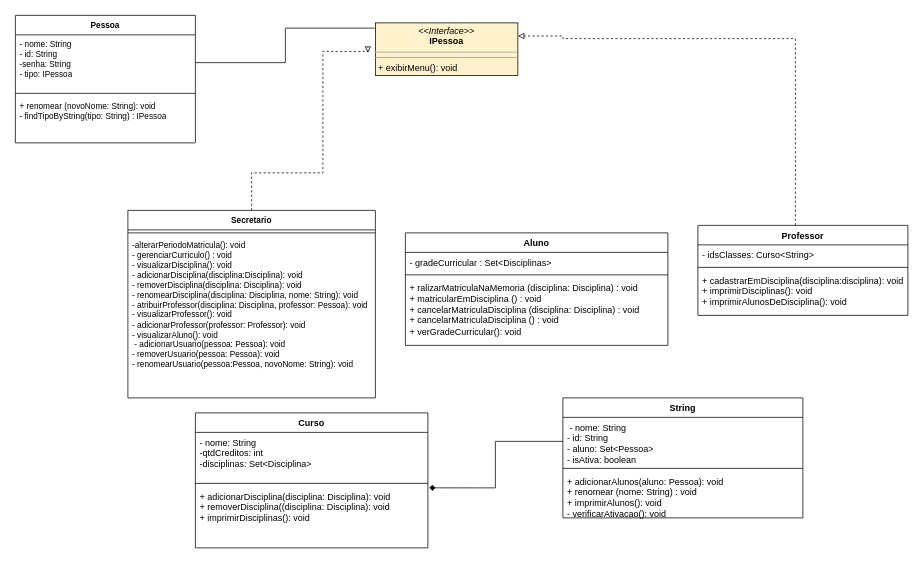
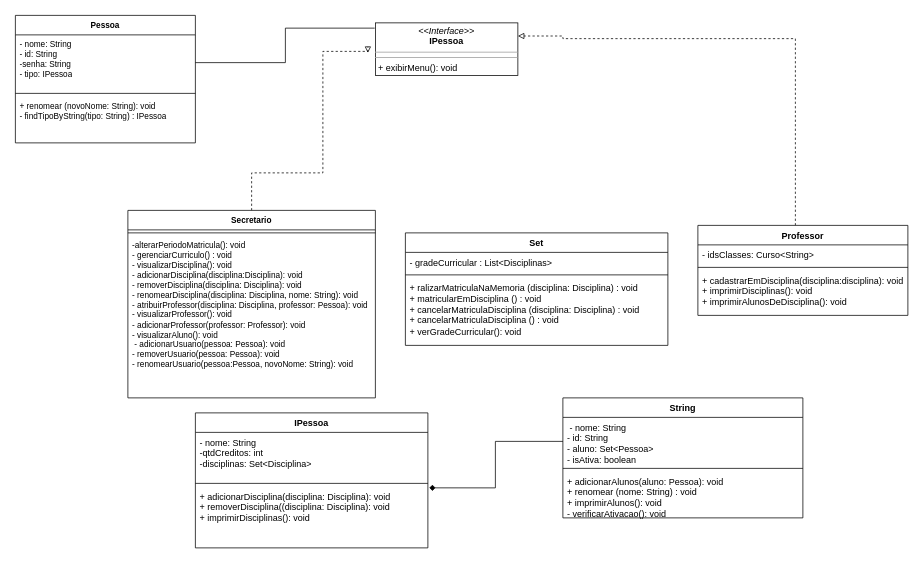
- <mxCell id="25" value="&lt;p style=&quot;margin:0px;margin-top:4px;text-align:center;&quot;&gt;&lt;i&gt;&amp;lt;&amp;lt;Interface&amp;gt;&amp;gt;&lt;/i&gt;&lt;br&gt;&lt;b&gt;IPessoa&lt;/b&gt;&lt;/p&gt;&lt;hr size=&quot;1&quot;&gt;&lt;hr size=&quot;1&quot;&gt;&lt;p style=&quot;margin:0px;margin-left:4px;&quot;&gt;+ exibirMenu(): void&lt;br&gt;&lt;/p&gt;" style="verticalAlign=top;align=left;overflow=fill;fontSize=12;fontFamily=Helvetica;html=1;whiteSpace=wrap;fillColor=#fff2cc;" parent="1" vertex="1"><mxGeometry x="500" y="30" width="190" height="70" as="geometry" /></mxCell>
+ <mxCell id="25" value="&lt;p style=&quot;margin:0px;margin-top:4px;text-align:center;&quot;&gt;&lt;i&gt;&amp;lt;&amp;lt;Interface&amp;gt;&amp;gt;&lt;/i&gt;&lt;br&gt;&lt;b&gt;IPessoa&lt;/b&gt;&lt;/p&gt;&lt;hr size=&quot;1&quot;&gt;&lt;hr size=&quot;1&quot;&gt;&lt;p style=&quot;margin:0px;margin-left:4px;&quot;&gt;+ exibirMenu(): void&lt;br&gt;&lt;/p&gt;" style="verticalAlign=top;align=left;overflow=fill;fontSize=12;fontFamily=Helvetica;html=1;whiteSpace=wrap;" parent="1" vertex="1"><mxGeometry x="500" y="30" width="190" height="70" as="geometry" /></mxCell>
- <mxCell id="7" value="&lt;div&gt;Aluno&lt;/div&gt;&lt;div&gt;&lt;br&gt;&lt;/div&gt;" style="swimlane;fontStyle=1;align=center;verticalAlign=top;childLayout=stackLayout;horizontal=1;startSize=26;horizontalStack=0;resizeParent=1;resizeParentMax=0;resizeLast=0;collapsible=1;marginBottom=0;whiteSpace=wrap;html=1;" parent="1" vertex="1"><mxGeometry x="540" y="310" width="350" height="150" as="geometry" /></mxCell>
+ <mxCell id="7" value="&lt;div&gt;Set&lt;/div&gt;&lt;div&gt;&lt;br&gt;&lt;/div&gt;" style="swimlane;fontStyle=1;align=center;verticalAlign=top;childLayout=stackLayout;horizontal=1;startSize=26;horizontalStack=0;resizeParent=1;resizeParentMax=0;resizeLast=0;collapsible=1;marginBottom=0;whiteSpace=wrap;html=1;" parent="1" vertex="1"><mxGeometry x="540" y="310" width="350" height="150" as="geometry" /></mxCell>
- <mxCell id="8" value="- gradeCurricular : Set&amp;lt;Disciplinas&amp;gt;" style="text;strokeColor=none;fillColor=none;align=left;verticalAlign=top;spacingLeft=4;spacingRight=4;overflow=hidden;rotatable=0;points=[[0,0.5],[1,0.5]];portConstraint=eastwest;whiteSpace=wrap;html=1;" parent="7" vertex="1"><mxGeometry y="26" width="350" height="26" as="geometry" /></mxCell>
+ <mxCell id="8" value="- gradeCurricular : List&amp;lt;Disciplinas&amp;gt;" style="text;strokeColor=none;fillColor=none;align=left;verticalAlign=top;spacingLeft=4;spacingRight=4;overflow=hidden;rotatable=0;points=[[0,0.5],[1,0.5]];portConstraint=eastwest;whiteSpace=wrap;html=1;" parent="7" vertex="1"><mxGeometry y="26" width="350" height="26" as="geometry" /></mxCell>
- <mxCell id="20" value="Curso" style="swimlane;fontStyle=1;align=center;verticalAlign=top;childLayout=stackLayout;horizontal=1;startSize=26;horizontalStack=0;resizeParent=1;resizeParentMax=0;resizeLast=0;collapsible=1;marginBottom=0;whiteSpace=wrap;html=1;" parent="1" vertex="1"><mxGeometry x="260" y="550" width="310" height="180" as="geometry" /></mxCell>
+ <mxCell id="20" value="IPessoa" style="swimlane;fontStyle=1;align=center;verticalAlign=top;childLayout=stackLayout;horizontal=1;startSize=26;horizontalStack=0;resizeParent=1;resizeParentMax=0;resizeLast=0;collapsible=1;marginBottom=0;whiteSpace=wrap;html=1;" parent="1" vertex="1"><mxGeometry x="260" y="550" width="310" height="180" as="geometry" /></mxCell>
